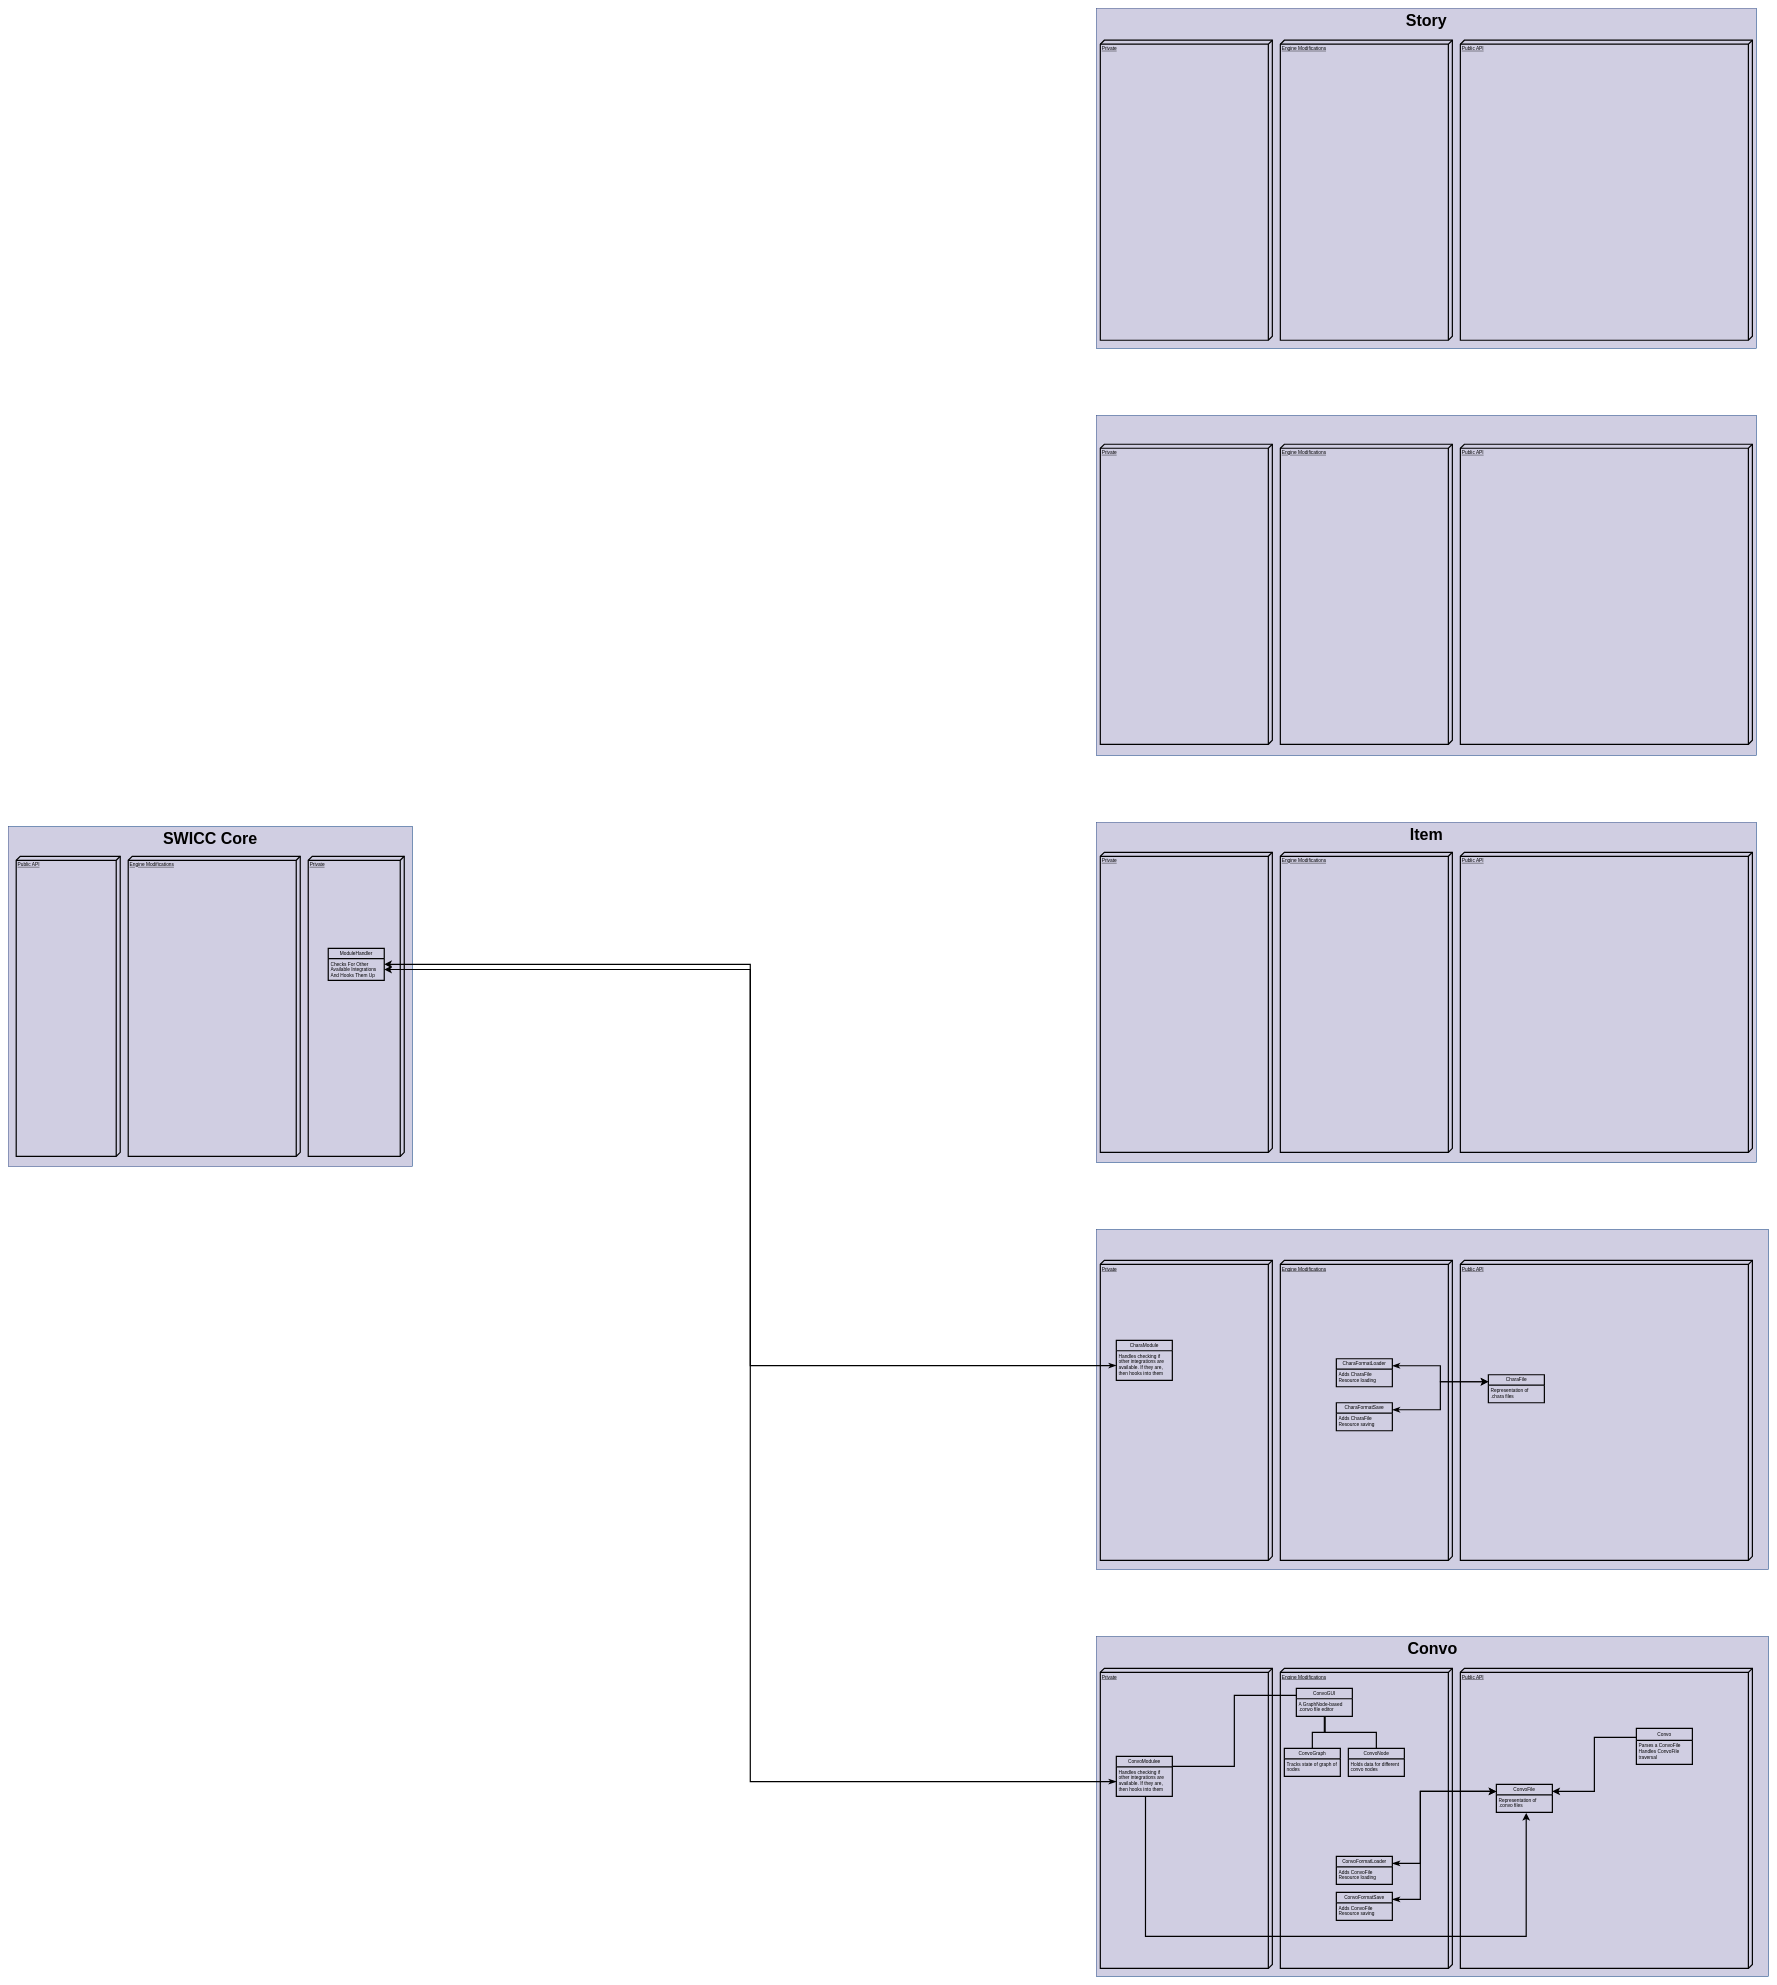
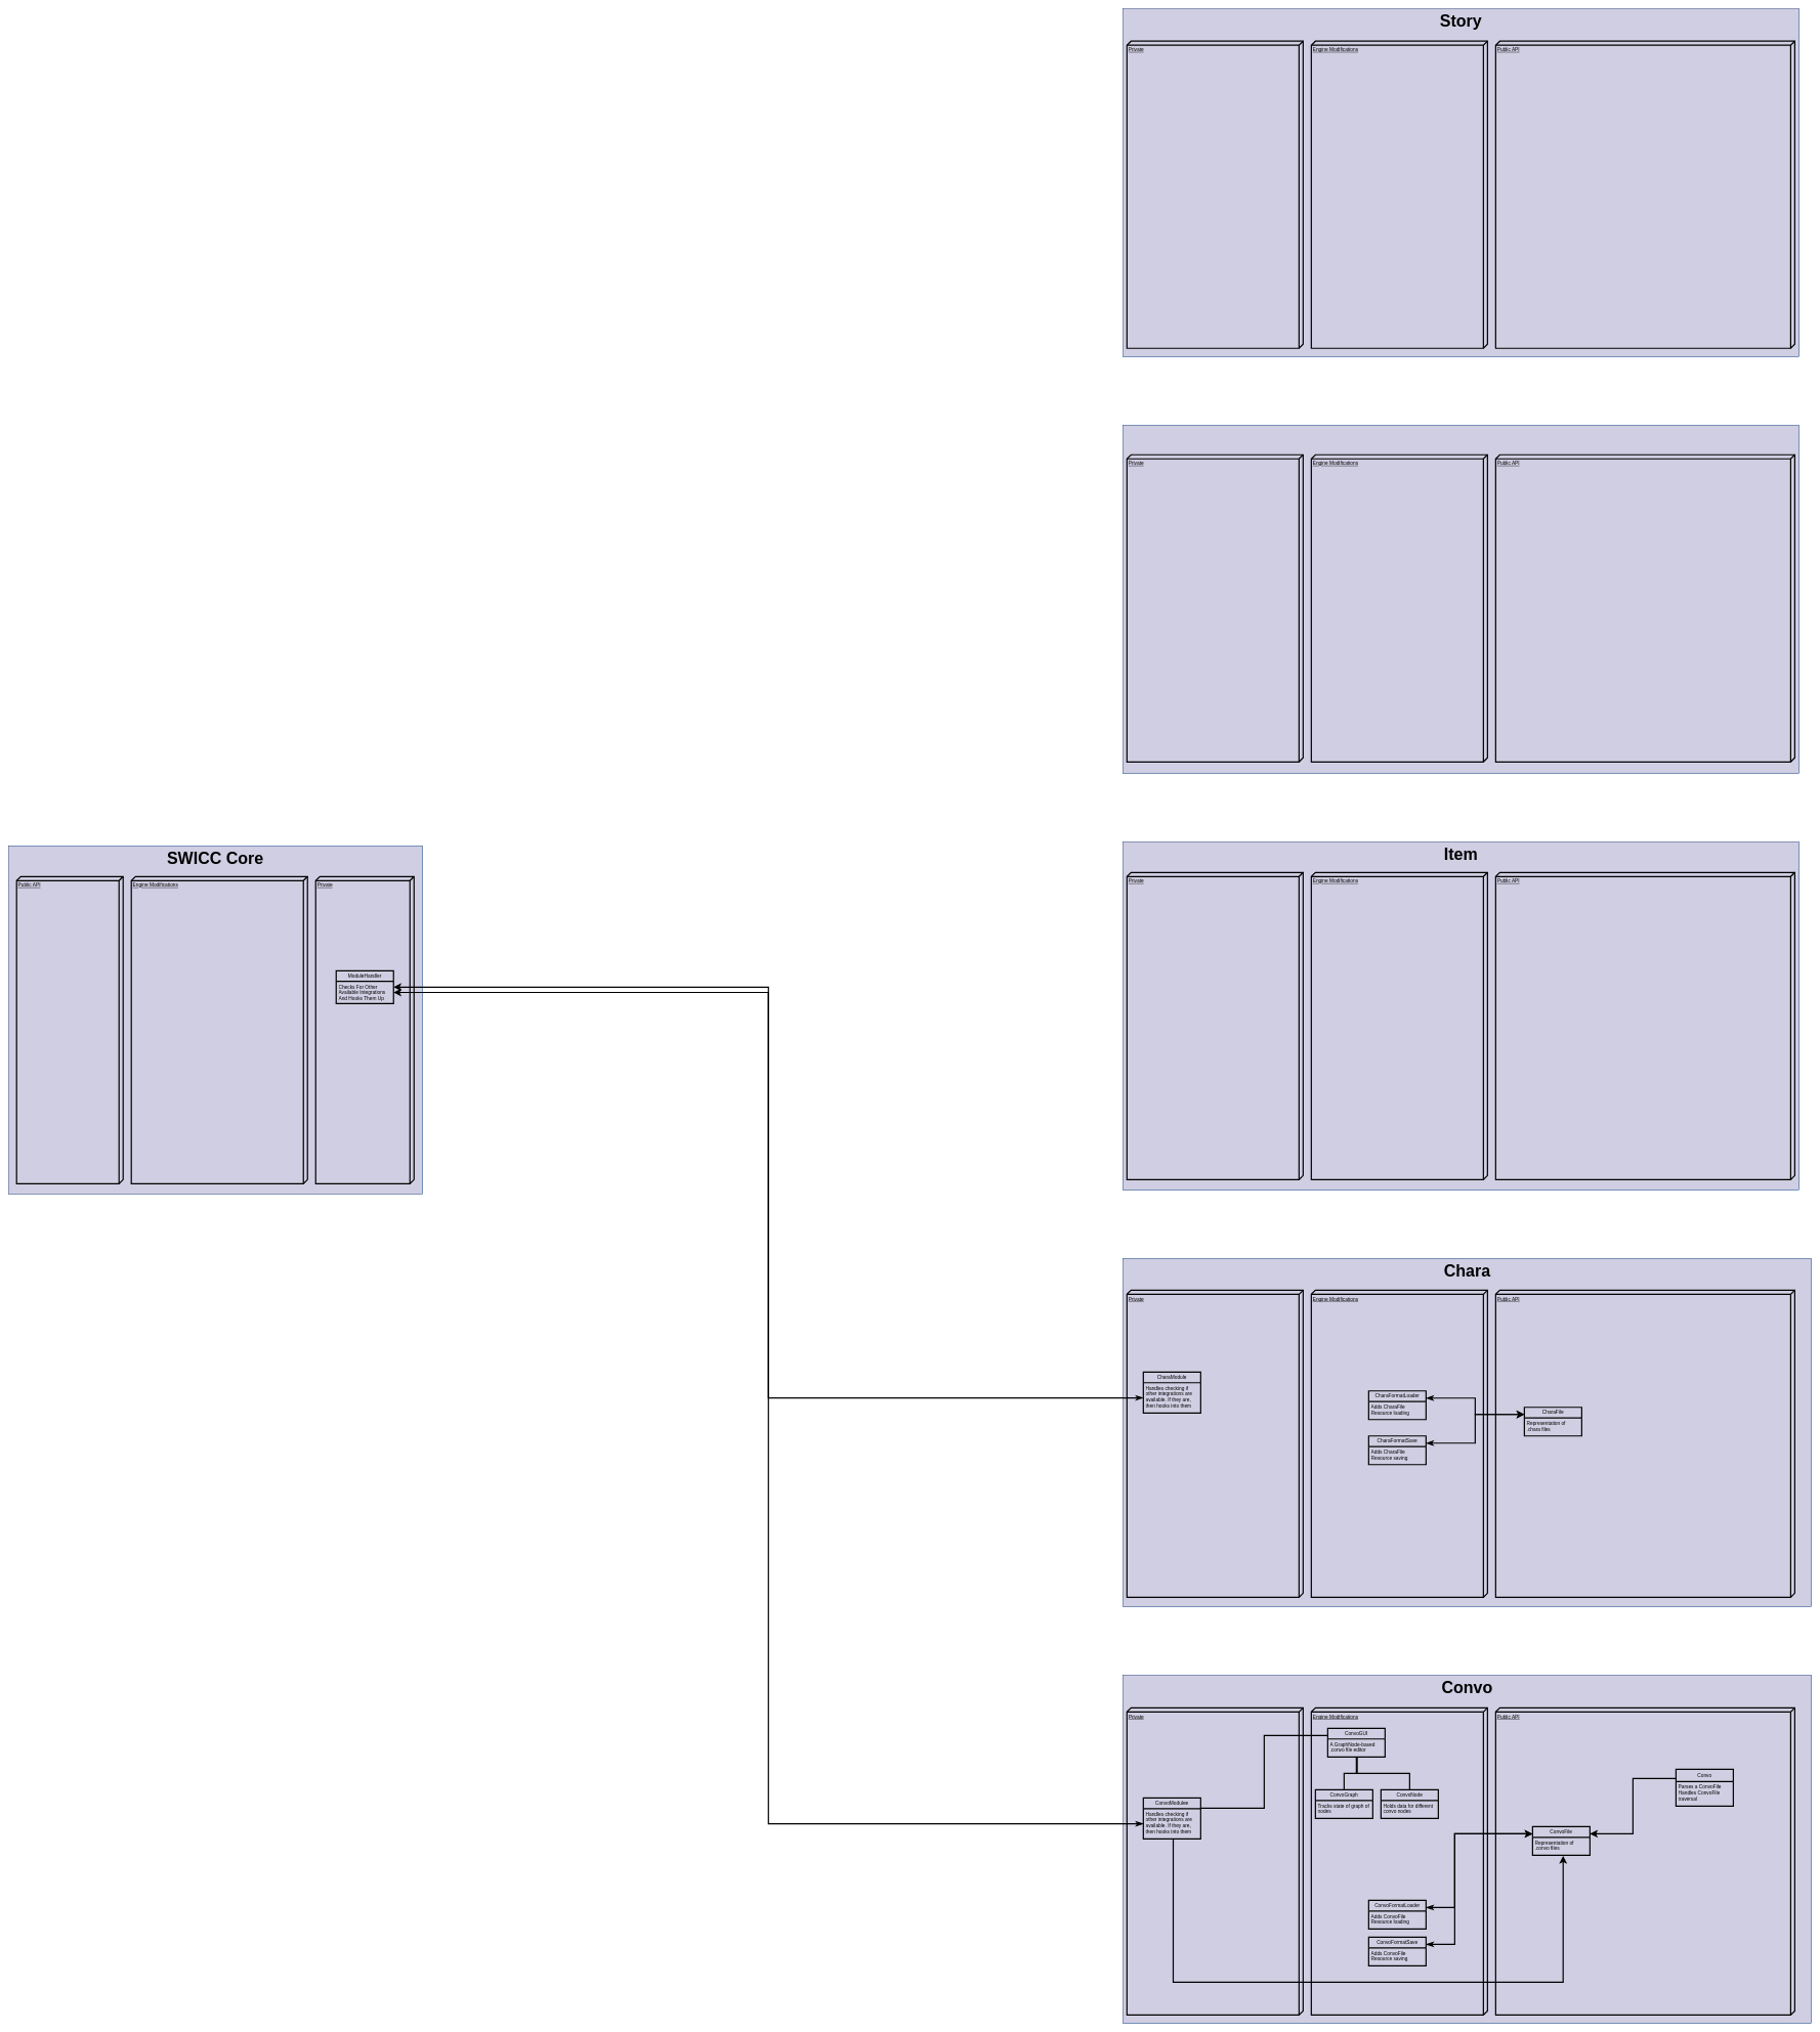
+ <mxCell id="13" value="Chara" style="text;html=1;strokeColor=none;fillColor=none;align=center;verticalAlign=middle;whiteSpace=wrap;rounded=0;strokeWidth=1;fontSize=40;fontColor=#000000;fontStyle=1" vertex="1" parent="11"><mxGeometry x="488.727" width="702.545" height="59.302" as="geometry" /></mxCell>
